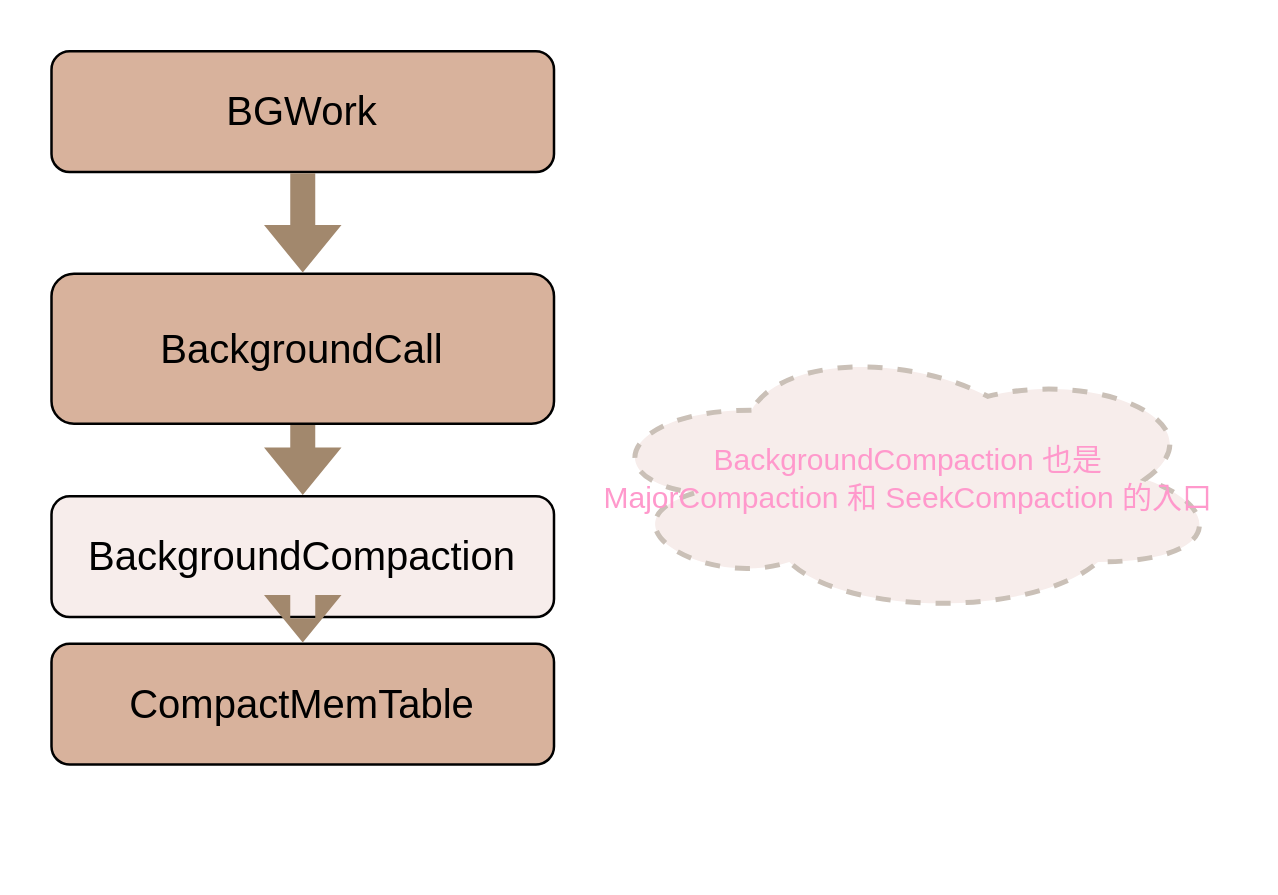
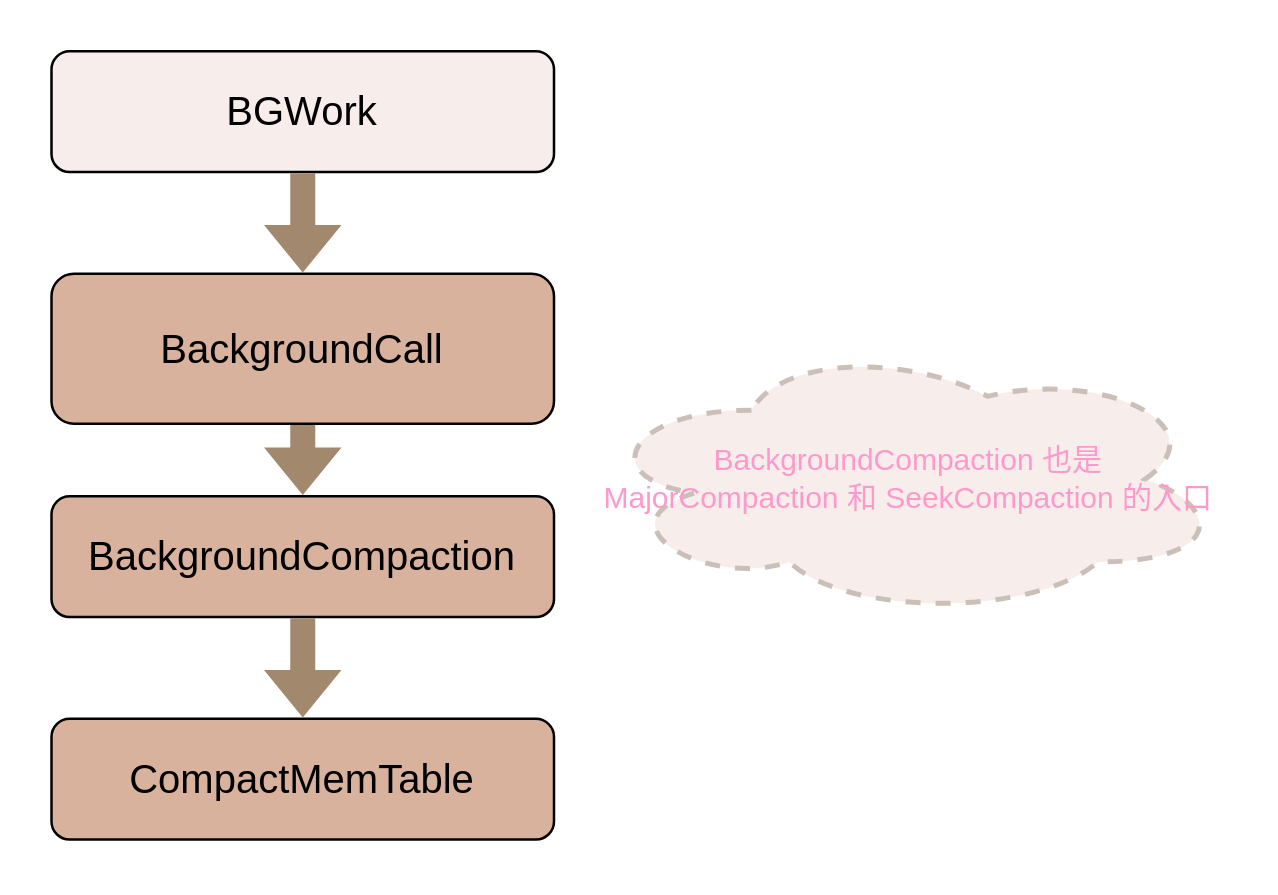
- <mxCell id="2" value="BGWork" style="rounded=1;whiteSpace=wrap;html=1;fontSize=16;fillColor=#D8B29C;fontColor=default;labelBackgroundColor=none;container=0;strokeWidth=1;" vertex="1" parent="1"><mxGeometry x="20" y="20" width="201" height="48.32" as="geometry" /></mxCell>
+ <mxCell id="2" value="BGWork" style="rounded=1;whiteSpace=wrap;html=1;fontSize=16;fillColor=#f7edeb;fontColor=default;labelBackgroundColor=none;container=0;strokeWidth=1;" vertex="1" parent="1"><mxGeometry x="20" y="20" width="201" height="48.32" as="geometry" /></mxCell>
- <mxCell id="4" value="BackgroundCompaction" style="rounded=1;whiteSpace=wrap;html=1;fontSize=16;fillColor=#f7edeb;fontColor=default;labelBackgroundColor=none;container=0;strokeWidth=1;" vertex="1" parent="1"><mxGeometry x="20" y="198" width="201" height="48.32" as="geometry" /></mxCell>
+ <mxCell id="4" value="BackgroundCompaction" style="rounded=1;whiteSpace=wrap;html=1;fontSize=16;fillColor=#D8B29C;fontColor=default;labelBackgroundColor=none;container=0;strokeWidth=1;" vertex="1" parent="1"><mxGeometry x="20" y="198" width="201" height="48.32" as="geometry" /></mxCell>
- <mxCell id="5" value="CompactMemTable" style="rounded=1;whiteSpace=wrap;html=1;fontSize=16;fillColor=#D8B29C;fontColor=default;labelBackgroundColor=none;container=0;strokeWidth=1;" vertex="1" parent="1"><mxGeometry x="20" y="257" width="201" height="48.32" as="geometry" /></mxCell>
+ <mxCell id="5" value="CompactMemTable" style="rounded=1;whiteSpace=wrap;html=1;fontSize=16;fillColor=#D8B29C;fontColor=default;labelBackgroundColor=none;container=0;strokeWidth=1;" vertex="1" parent="1"><mxGeometry x="20" y="287" width="201" height="48.32" as="geometry" /></mxCell>
